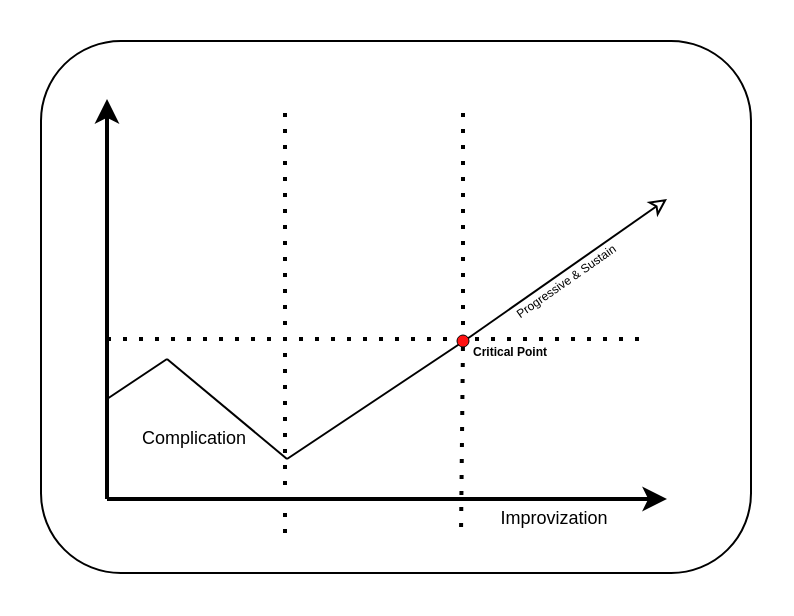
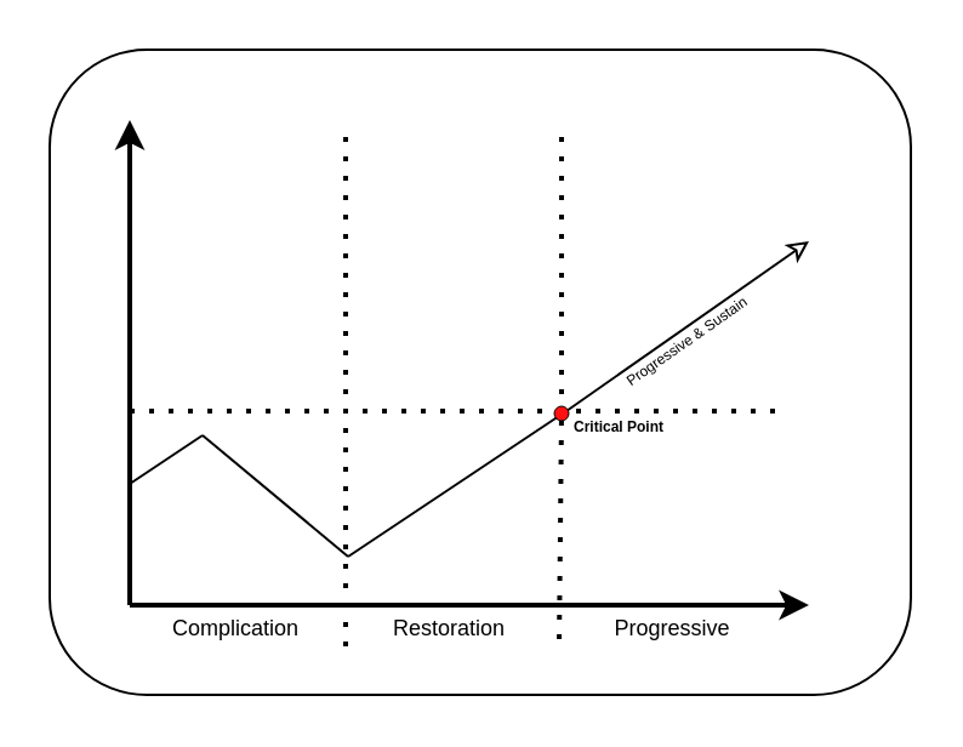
- <mxCell id="12" value="&lt;font style=&quot;font-size: 9px;&quot;&gt;Complication&lt;/font&gt;" style="text;html=1;align=center;verticalAlign=middle;whiteSpace=wrap;rounded=0;" vertex="1" parent="1"><mxGeometry x="68" y="210" width="58" height="16" as="geometry" /></mxCell>
+ <mxCell id="12" value="&lt;font style=&quot;font-size: 9px;&quot;&gt;Complication&lt;/font&gt;" style="text;html=1;align=center;verticalAlign=middle;whiteSpace=wrap;rounded=0;" vertex="1" parent="1"><mxGeometry x="68" y="250" width="58" height="16" as="geometry" /></mxCell>
+ <mxCell id="13" value="&lt;font style=&quot;font-size: 9px;&quot;&gt;Restoration&lt;/font&gt;" style="text;html=1;align=center;verticalAlign=middle;whiteSpace=wrap;rounded=0;" vertex="1" parent="1"><mxGeometry x="156" y="250" width="58" height="16" as="geometry" /></mxCell>
- <mxCell id="14" value="&lt;font style=&quot;font-size: 9px;&quot;&gt;Improvization&lt;/font&gt;" style="text;html=1;align=center;verticalAlign=middle;whiteSpace=wrap;rounded=0;" vertex="1" parent="1"><mxGeometry x="248" y="250" width="58" height="16" as="geometry" /></mxCell>
+ <mxCell id="14" value="&lt;font style=&quot;font-size: 9px;&quot;&gt;Progressive&lt;/font&gt;" style="text;html=1;align=center;verticalAlign=middle;whiteSpace=wrap;rounded=0;" vertex="1" parent="1"><mxGeometry x="248" y="250" width="58" height="16" as="geometry" /></mxCell>
